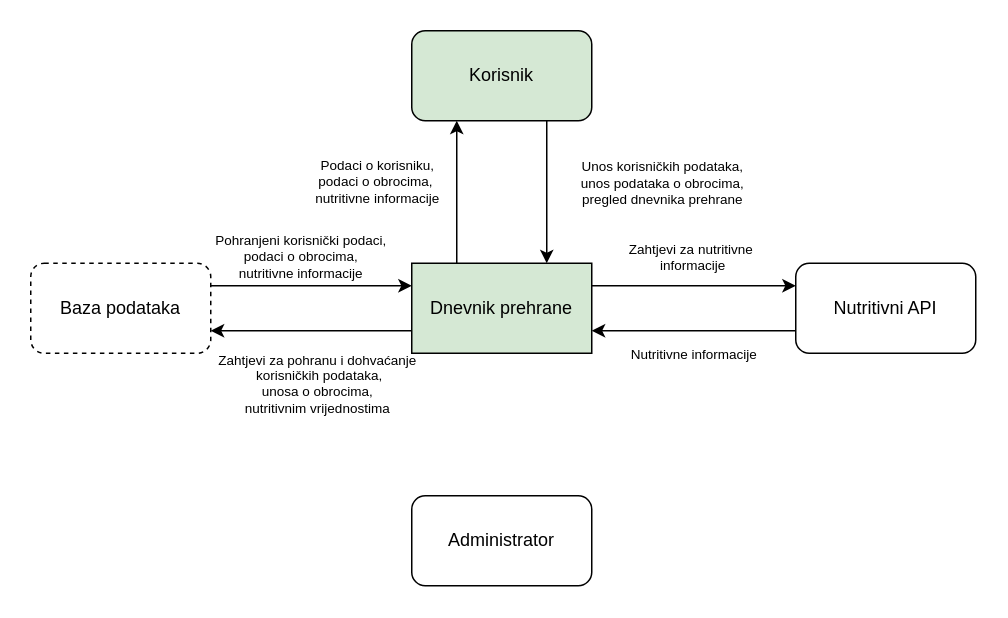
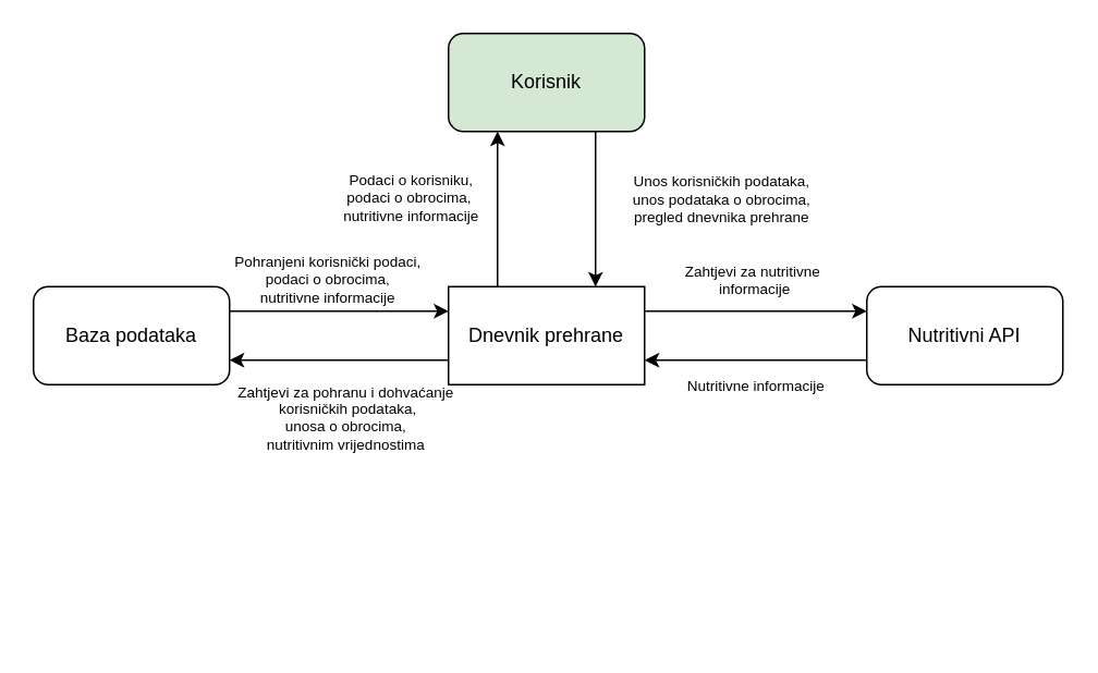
- <mxCell id="15" value="Baza podataka" style="rounded=1;whiteSpace=wrap;html=1;dashed=1;" vertex="1" parent="1"><mxGeometry x="20" y="175" width="120" height="60" as="geometry" /></mxCell>
+ <mxCell id="15" value="Baza podataka" style="rounded=1;whiteSpace=wrap;html=1;" vertex="1" parent="1"><mxGeometry x="20" y="175" width="120" height="60" as="geometry" /></mxCell>
- <mxCell id="8" value="Dnevnik prehrane" style="rounded=0;whiteSpace=wrap;html=1;fillColor=#d5e8d4;" vertex="1" parent="1"><mxGeometry x="274" y="175" width="120" height="60" as="geometry" /></mxCell>
+ <mxCell id="8" value="Dnevnik prehrane" style="rounded=0;whiteSpace=wrap;html=1;" vertex="1" parent="1"><mxGeometry x="274" y="175" width="120" height="60" as="geometry" /></mxCell>
- <mxCell id="12" value="Administrator" style="rounded=1;whiteSpace=wrap;html=1;" vertex="1" parent="1"><mxGeometry x="274" y="330" width="120" height="60" as="geometry" /></mxCell>
